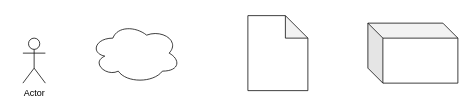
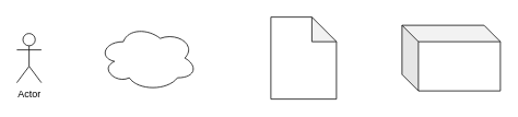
- <mxCell id="2" value="Actor" style="shape=umlActor;verticalLabelPosition=bottom;verticalAlign=top;html=1;outlineConnect=0;" vertex="1" parent="1"><mxGeometry x="30" y="50" width="30" height="60" as="geometry" /></mxCell>
+ <mxCell id="2" value="Actor" style="shape=umlActor;verticalLabelPosition=bottom;verticalAlign=top;html=1;outlineConnect=0;" vertex="1" parent="1"><mxGeometry x="20" y="40" width="30" height="60" as="geometry" /></mxCell>
